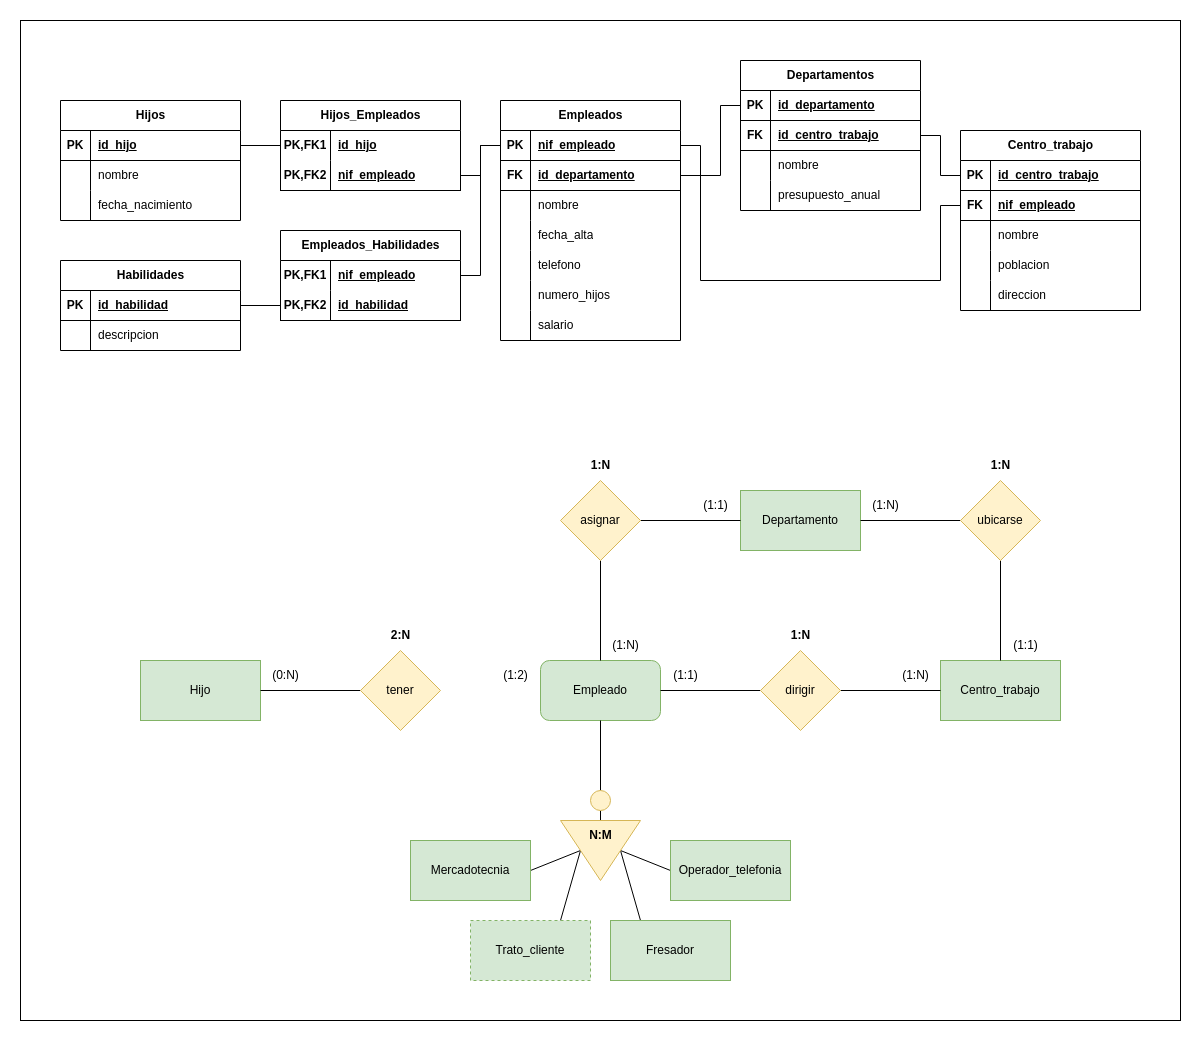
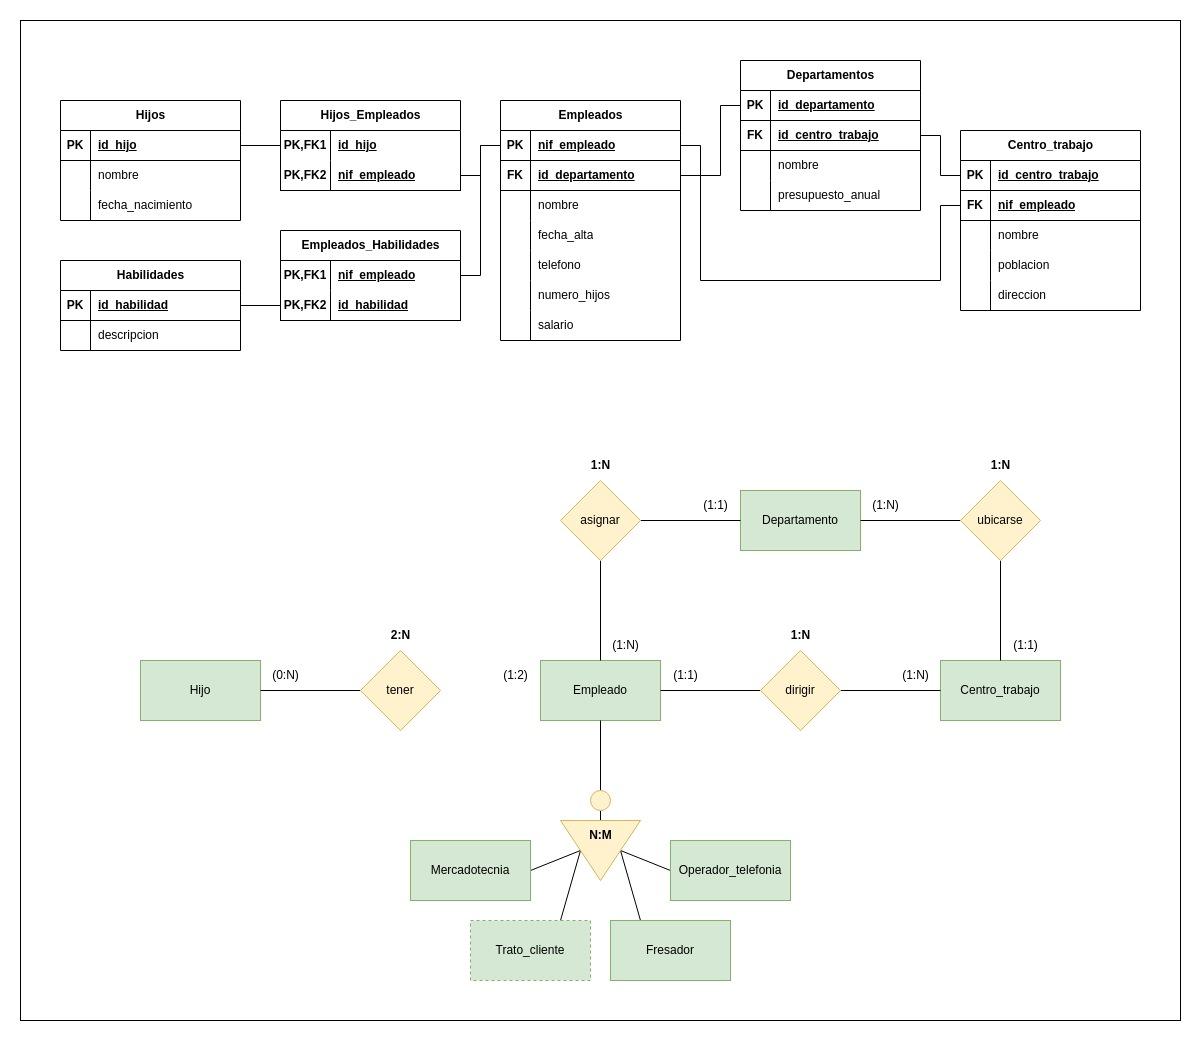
- <mxCell id="11" value="Empleado" style="whiteSpace=wrap;html=1;fillColor=#d5e8d4;strokeColor=#82b366;rounded=1;" vertex="1" parent="2"><mxGeometry x="520" y="640" width="120" height="60" as="geometry" /></mxCell>
+ <mxCell id="11" value="Empleado" style="rounded=0;whiteSpace=wrap;html=1;fillColor=#d5e8d4;strokeColor=#82b366;" vertex="1" parent="2"><mxGeometry x="520" y="640" width="120" height="60" as="geometry" /></mxCell>
